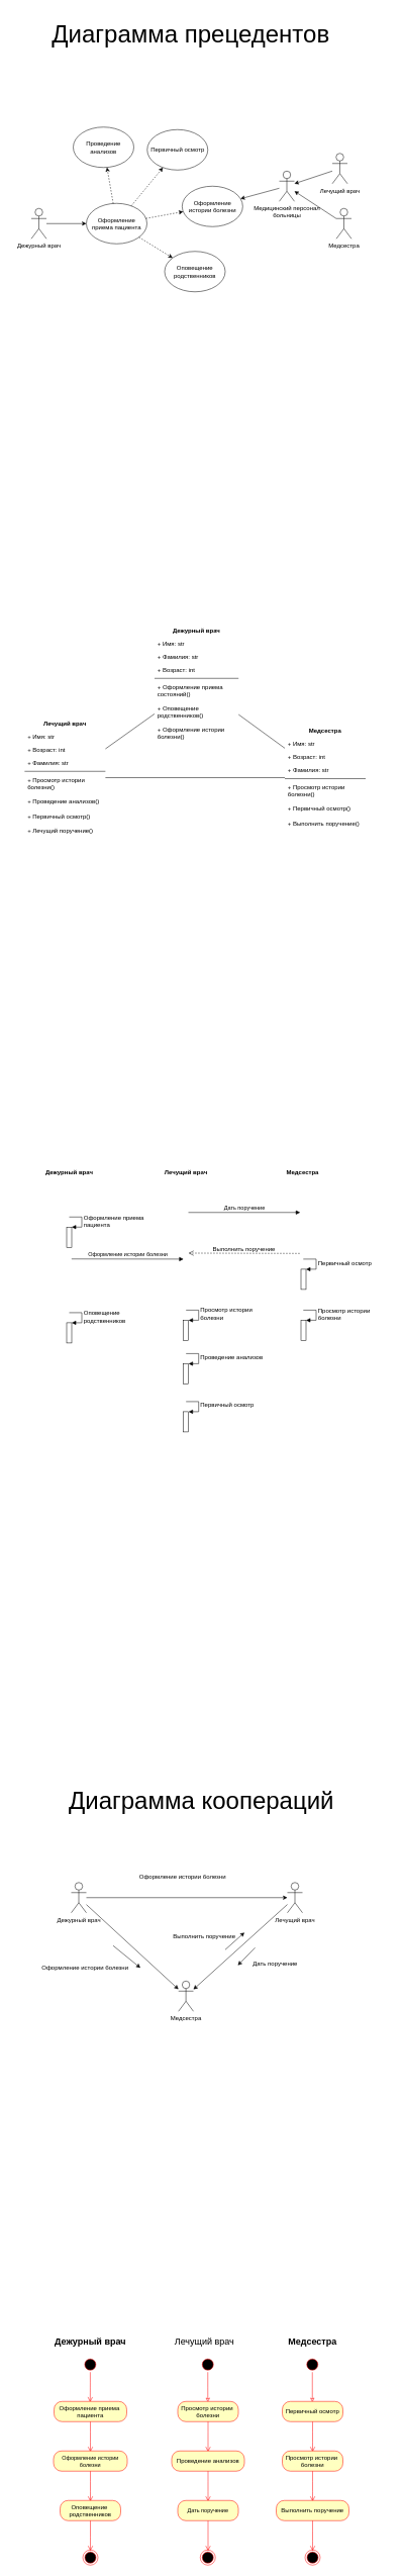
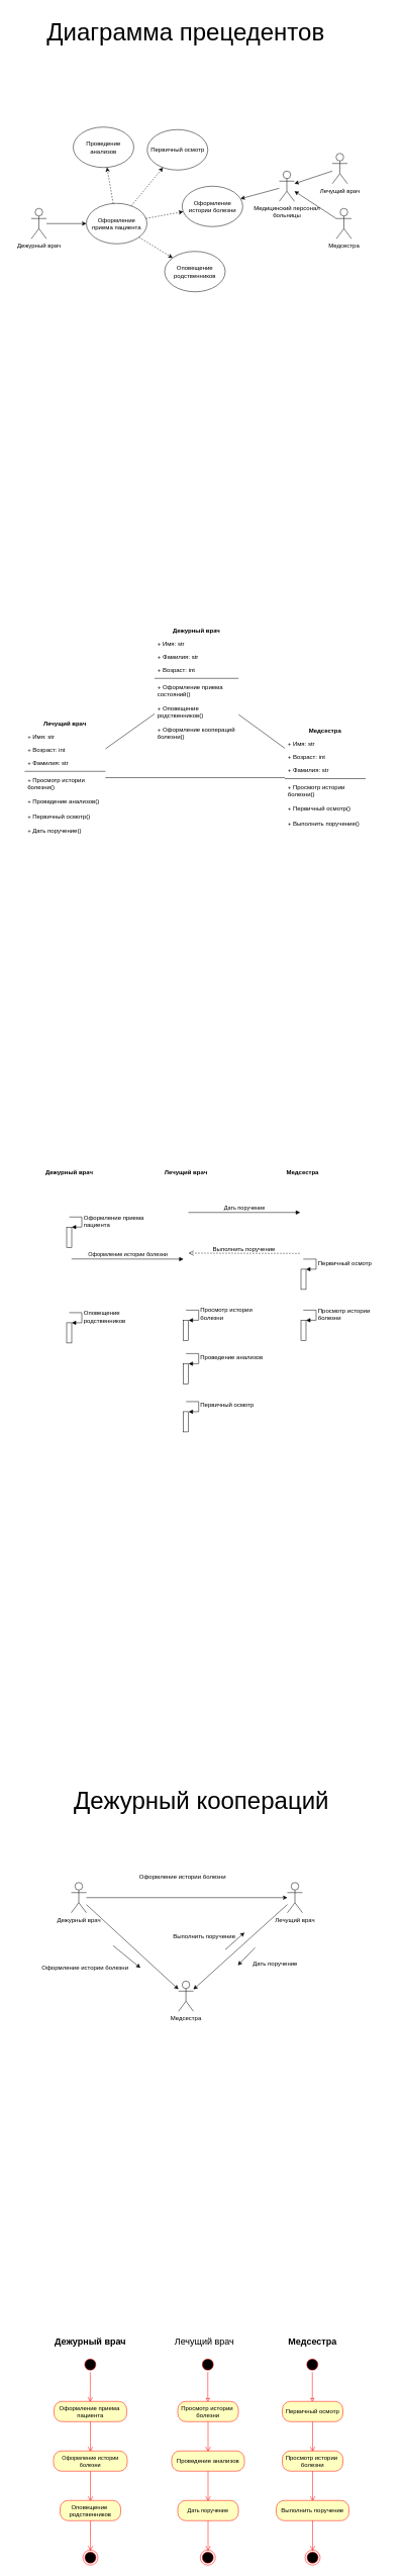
- <mxCell id="2" value="&lt;font style=&quot;font-size: 48px&quot;&gt;Диаграмма прецедентов&lt;/font&gt;" style="text;html=1;strokeColor=none;fillColor=none;align=center;verticalAlign=middle;whiteSpace=wrap;rounded=0;" parent="1" vertex="1"><mxGeometry x="44.43" y="25" width="666" height="83" as="geometry" /></mxCell>
+ <mxCell id="2" value="&lt;font style=&quot;font-size: 48px&quot;&gt;Диаграмма прецедентов&lt;/font&gt;" style="text;html=1;strokeColor=none;fillColor=none;align=center;verticalAlign=middle;whiteSpace=wrap;rounded=0;" parent="1" vertex="1"><mxGeometry x="34.43" y="20" width="666" height="83" as="geometry" /></mxCell>
- <mxCell id="34" value="+ Оформление истории &#10;болезни()" style="text;strokeColor=none;fillColor=none;align=left;verticalAlign=top;spacingLeft=4;spacingRight=4;overflow=hidden;rotatable=0;points=[[0,0.5],[1,0.5]];portConstraint=eastwest;" parent="27" vertex="1"><mxGeometry y="196" width="166.5" height="42" as="geometry" /></mxCell>
+ <mxCell id="34" value="+ Оформление коопераций &#10;болезни()" style="text;strokeColor=none;fillColor=none;align=left;verticalAlign=top;spacingLeft=4;spacingRight=4;overflow=hidden;rotatable=0;points=[[0,0.5],[1,0.5]];portConstraint=eastwest;" parent="27" vertex="1"><mxGeometry y="196" width="166.5" height="42" as="geometry" /></mxCell>
- <mxCell id="51" value="+ Лечущий поручение()" style="text;strokeColor=none;fillColor=none;align=left;verticalAlign=top;spacingLeft=4;spacingRight=4;overflow=hidden;rotatable=0;points=[[0,0.5],[1,0.5]];portConstraint=eastwest;" parent="43" vertex="1"><mxGeometry y="212" width="160" height="29" as="geometry" /></mxCell>
+ <mxCell id="51" value="+ Дать поручение()" style="text;strokeColor=none;fillColor=none;align=left;verticalAlign=top;spacingLeft=4;spacingRight=4;overflow=hidden;rotatable=0;points=[[0,0.5],[1,0.5]];portConstraint=eastwest;" parent="43" vertex="1"><mxGeometry y="212" width="160" height="29" as="geometry" /></mxCell>
- <mxCell id="3" value="&lt;font style=&quot;font-size: 48px&quot;&gt;Диаграмма коопераций&lt;/font&gt;" style="text;html=1;strokeColor=none;fillColor=none;align=center;verticalAlign=middle;whiteSpace=wrap;rounded=0;" parent="1" vertex="1"><mxGeometry x="20.93" y="3520" width="754" height="84" as="geometry" /></mxCell>
+ <mxCell id="3" value="&lt;font style=&quot;font-size: 48px&quot;&gt;Дежурный коопераций&lt;/font&gt;" style="text;html=1;strokeColor=none;fillColor=none;align=center;verticalAlign=middle;whiteSpace=wrap;rounded=0;" parent="1" vertex="1"><mxGeometry x="20.93" y="3520" width="754" height="84" as="geometry" /></mxCell>
